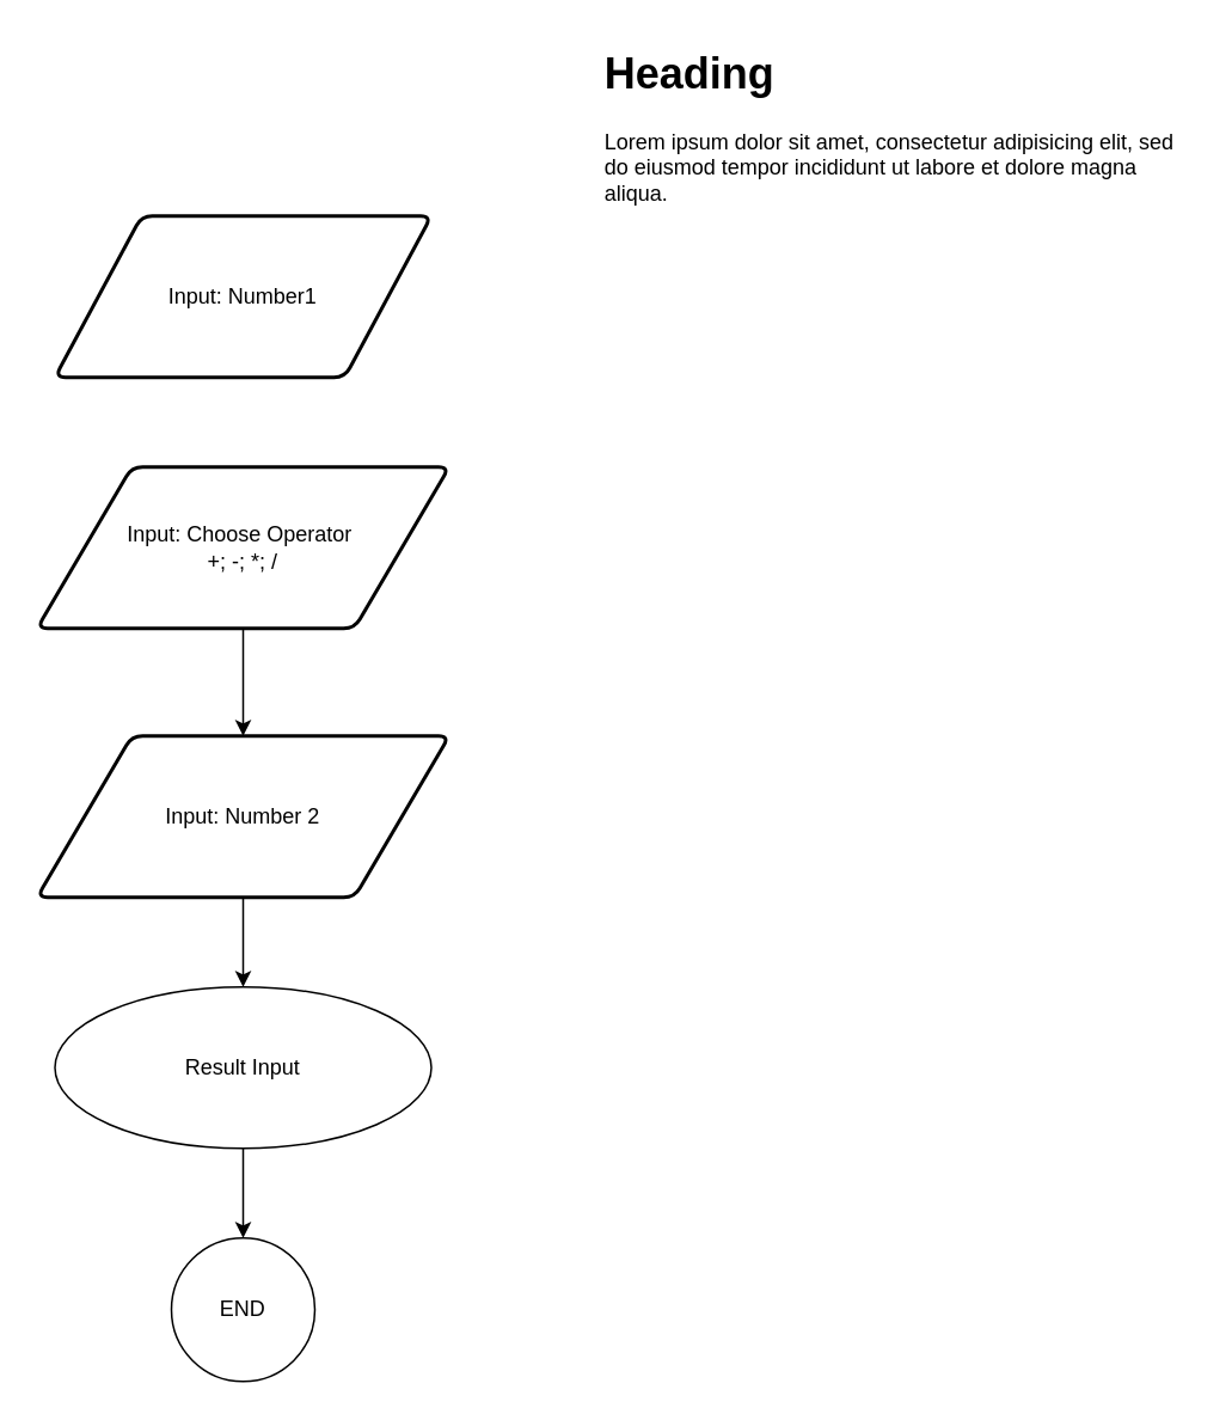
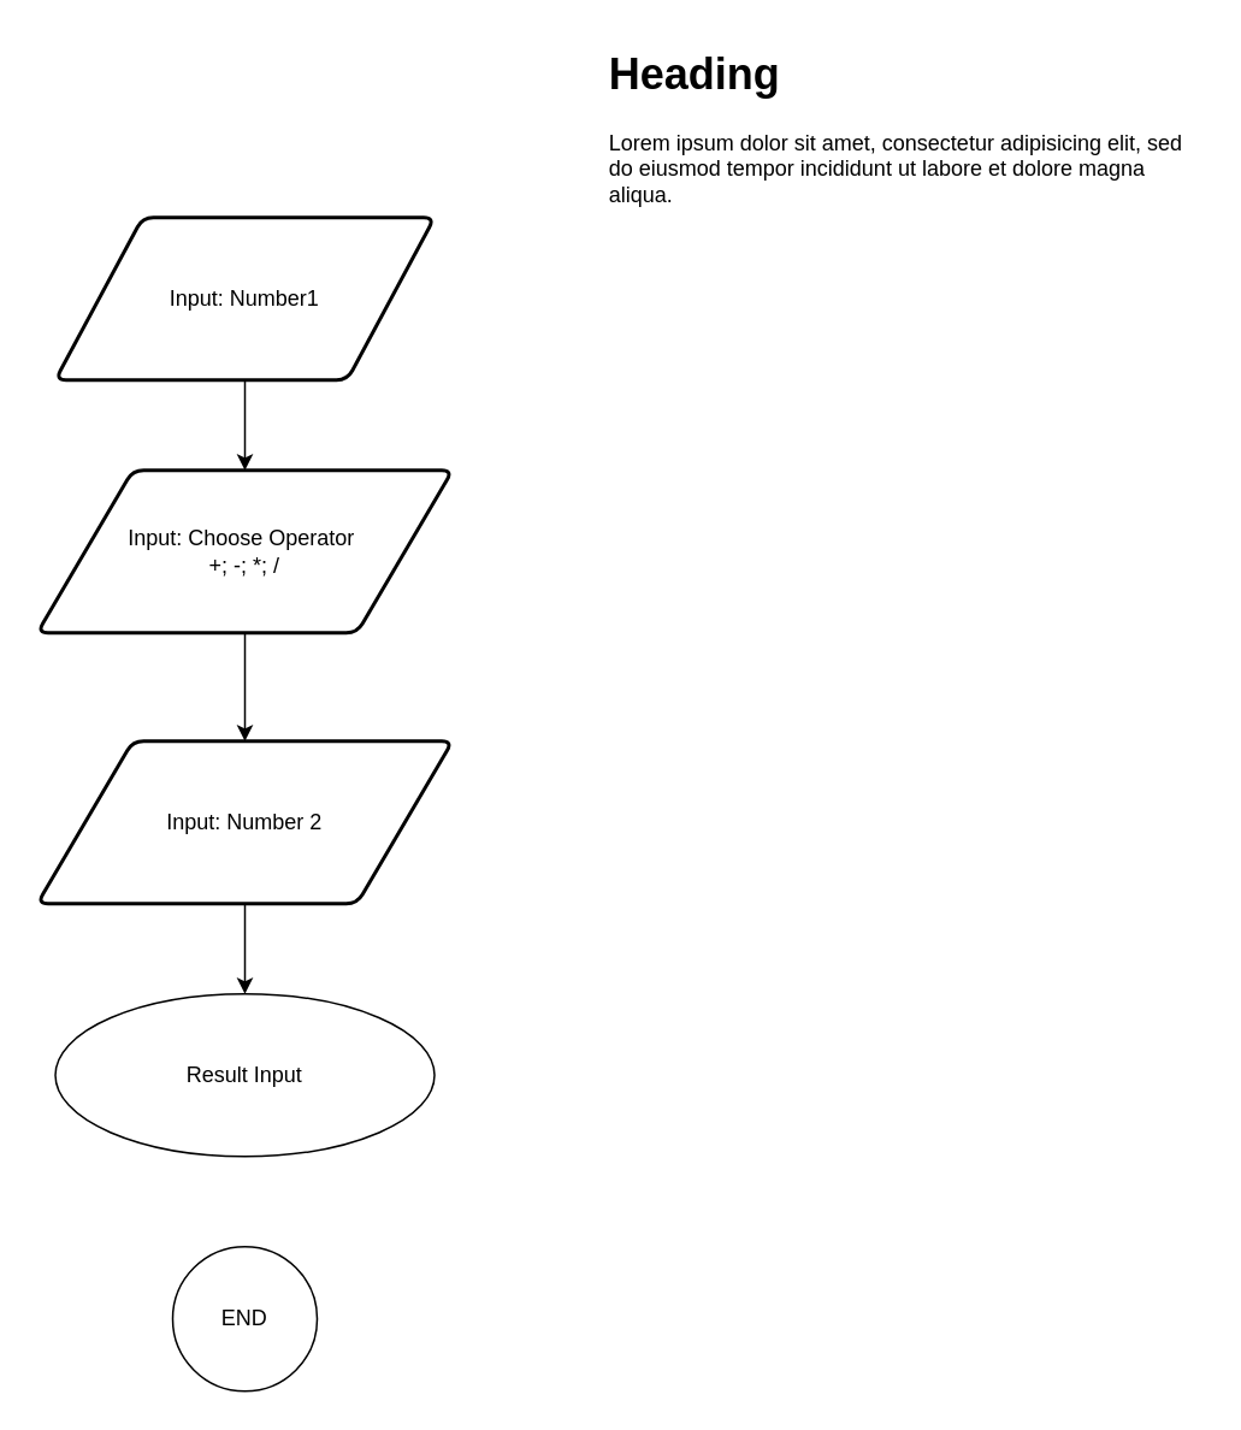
+ <mxCell id="2" value="" style="edgeStyle=orthogonalEdgeStyle;rounded=0;orthogonalLoop=1;jettySize=auto;html=1;" edge="1" parent="1" source="3" target="5"><mxGeometry relative="1" as="geometry" /></mxCell>
- <mxCell id="8" value="" style="edgeStyle=orthogonalEdgeStyle;rounded=0;orthogonalLoop=1;jettySize=auto;html=1;" edge="1" parent="1" source="9" target="10"><mxGeometry relative="1" as="geometry" /></mxCell>
